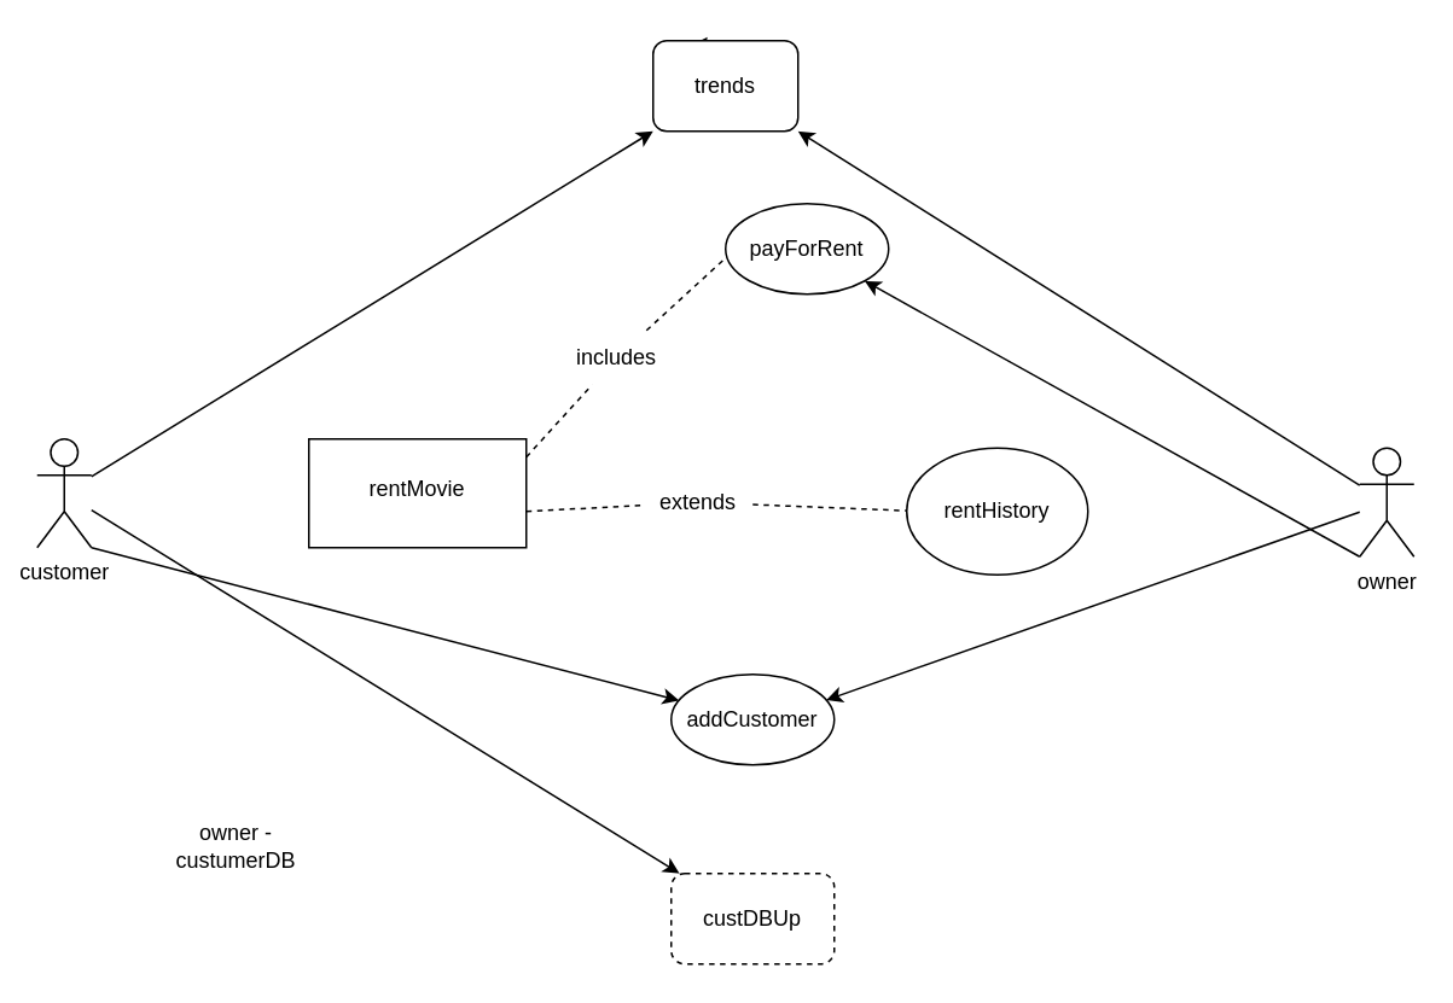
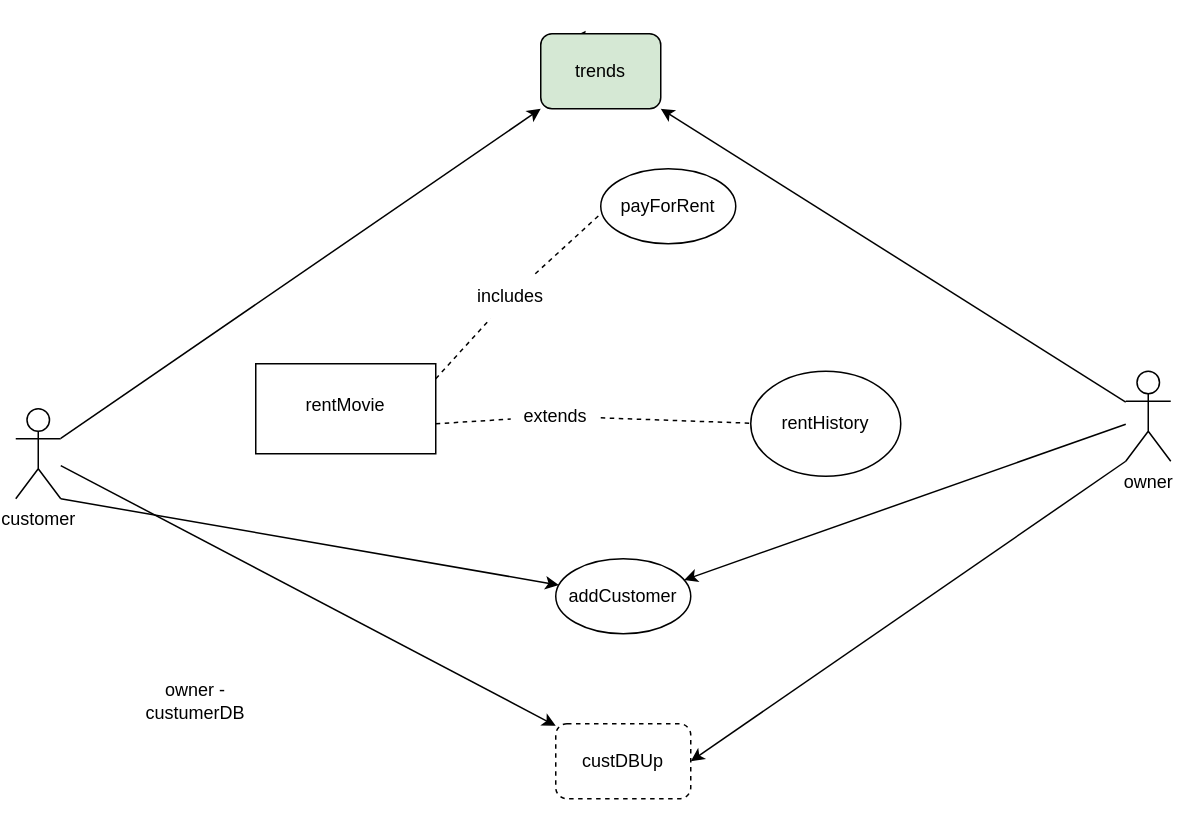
- <mxCell id="22" value="trends" style="rounded=1;whiteSpace=wrap;html=1;" vertex="1" parent="1"><mxGeometry x="360" y="22" width="80" height="50" as="geometry" /></mxCell>
+ <mxCell id="22" value="trends" style="rounded=1;whiteSpace=wrap;html=1;fillColor=#d5e8d4;" vertex="1" parent="1"><mxGeometry x="360" y="22" width="80" height="50" as="geometry" /></mxCell>
- <mxCell id="20" value="" style="endArrow=classic;html=1;exitX=0;exitY=1;exitDx=0;exitDy=0;exitPerimeter=0;" edge="1" parent="1" source="17" target="9"><mxGeometry width="50" height="50" relative="1" as="geometry"><mxPoint x="360" y="292" as="sourcePoint" /><mxPoint x="410" y="242" as="targetPoint" /></mxGeometry></mxCell>
+ <mxCell id="20" value="" style="endArrow=classic;html=1;exitX=0;exitY=1;exitDx=0;exitDy=0;exitPerimeter=0;entryX=1;entryY=0.5;entryDx=0;entryDy=0;" edge="1" parent="1" source="17" target="19"><mxGeometry width="50" height="50" relative="1" as="geometry"><mxPoint x="360" y="292" as="sourcePoint" /><mxPoint x="410" y="242" as="targetPoint" /></mxGeometry></mxCell>
- <mxCell id="4" value="customer&lt;br&gt;" style="shape=umlActor;verticalLabelPosition=bottom;verticalAlign=top;html=1;outlineConnect=0;" vertex="1" parent="1"><mxGeometry x="20" y="242" width="30" height="60" as="geometry" /></mxCell>
+ <mxCell id="4" value="customer&lt;br&gt;" style="shape=umlActor;verticalLabelPosition=bottom;verticalAlign=top;html=1;outlineConnect=0;" vertex="1" parent="1"><mxGeometry x="10" y="272" width="30" height="60" as="geometry" /></mxCell>
- <mxCell id="13" value="extends" style="text;html=1;strokeColor=none;fillColor=none;align=center;verticalAlign=middle;whiteSpace=wrap;rounded=0;" vertex="1" parent="1"><mxGeometry x="355" y="262" width="60" height="30" as="geometry" /></mxCell>
+ <mxCell id="13" value="extends" style="text;html=1;strokeColor=none;fillColor=none;align=center;verticalAlign=middle;whiteSpace=wrap;rounded=0;" vertex="1" parent="1"><mxGeometry x="340" y="262" width="60" height="30" as="geometry" /></mxCell>
